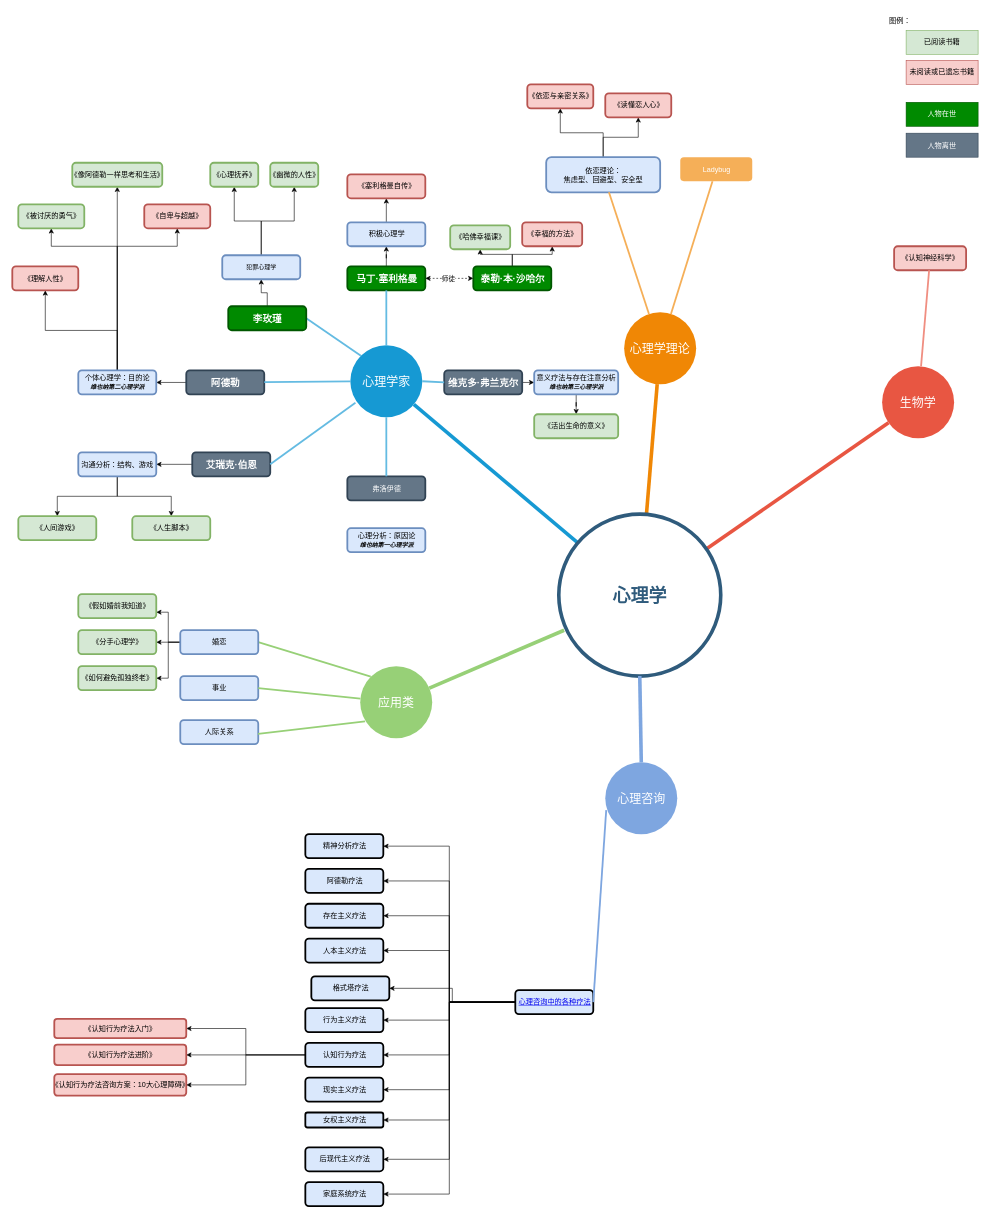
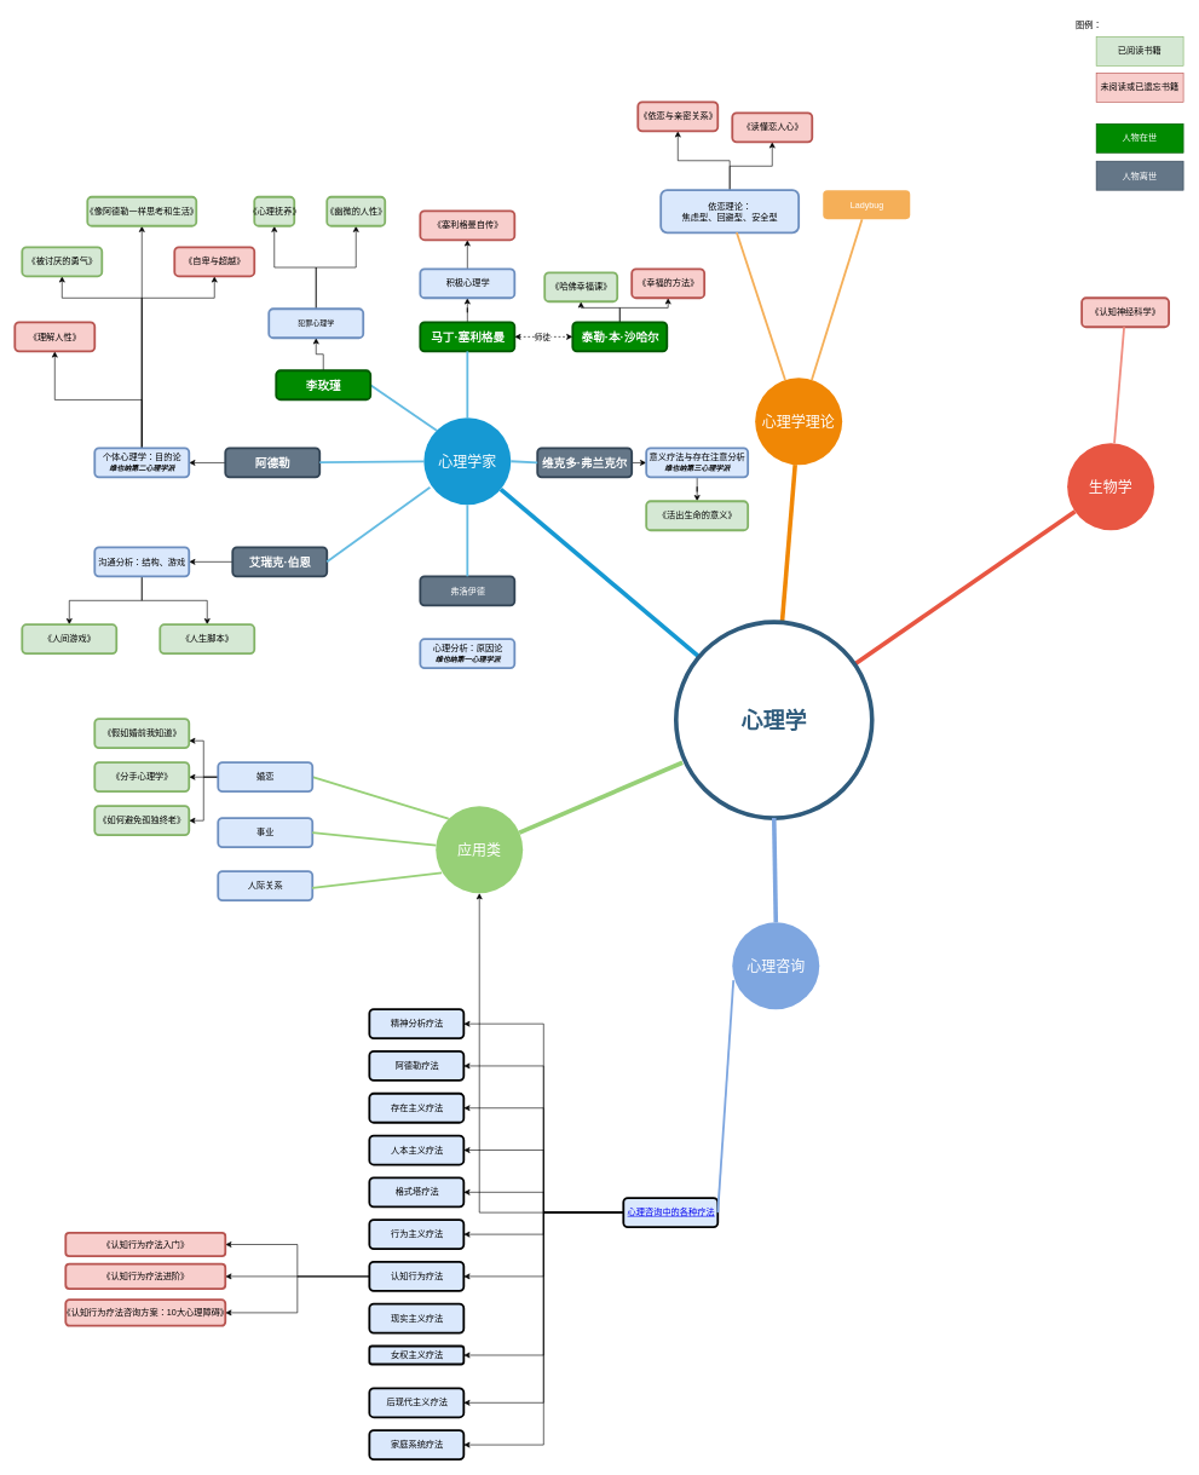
- <mxCell id="64" value="《心理抚养》" style="rounded=1;fillColor=#d5e8d4;strokeColor=#82b366;strokeWidth=3;shadow=0;html=1;" vertex="1" parent="1"><mxGeometry x="350" y="270.75" width="80" height="40" as="geometry" /></mxCell>
+ <mxCell id="64" value="《心理抚养》" style="rounded=1;fillColor=#d5e8d4;strokeColor=#82b366;strokeWidth=3;shadow=0;html=1;" vertex="1" parent="1"><mxGeometry x="350" y="270.75" width="55" height="40" as="geometry" /></mxCell>
- <mxCell id="103" value="格式塔疗法" style="rounded=1;fillColor=#dae8fc;strokeColor=default;strokeWidth=3;shadow=0;html=1;" vertex="1" parent="1"><mxGeometry x="518.5" y="1627" width="130" height="40" as="geometry" /></mxCell>
+ <mxCell id="103" value="格式塔疗法" style="rounded=1;fillColor=#dae8fc;strokeColor=default;strokeWidth=3;shadow=0;html=1;" vertex="1" parent="1"><mxGeometry x="508.5" y="1622" width="130" height="40" as="geometry" /></mxCell>
- <mxCell id="93" style="edgeStyle=orthogonalEdgeStyle;rounded=0;orthogonalLoop=1;jettySize=auto;html=1;exitX=0;exitY=0.5;exitDx=0;exitDy=0;entryX=1;entryY=0.5;entryDx=0;entryDy=0;" edge="1" parent="1" source="97" target="109"><mxGeometry relative="1" as="geometry" /></mxCell>
+ <mxCell id="93" style="edgeStyle=orthogonalEdgeStyle;rounded=0;orthogonalLoop=1;jettySize=auto;html=1;exitX=0;exitY=0.5;exitDx=0;exitDy=0;" edge="1" parent="1" source="97" target="70"><mxGeometry relative="1" as="geometry" /></mxCell>
